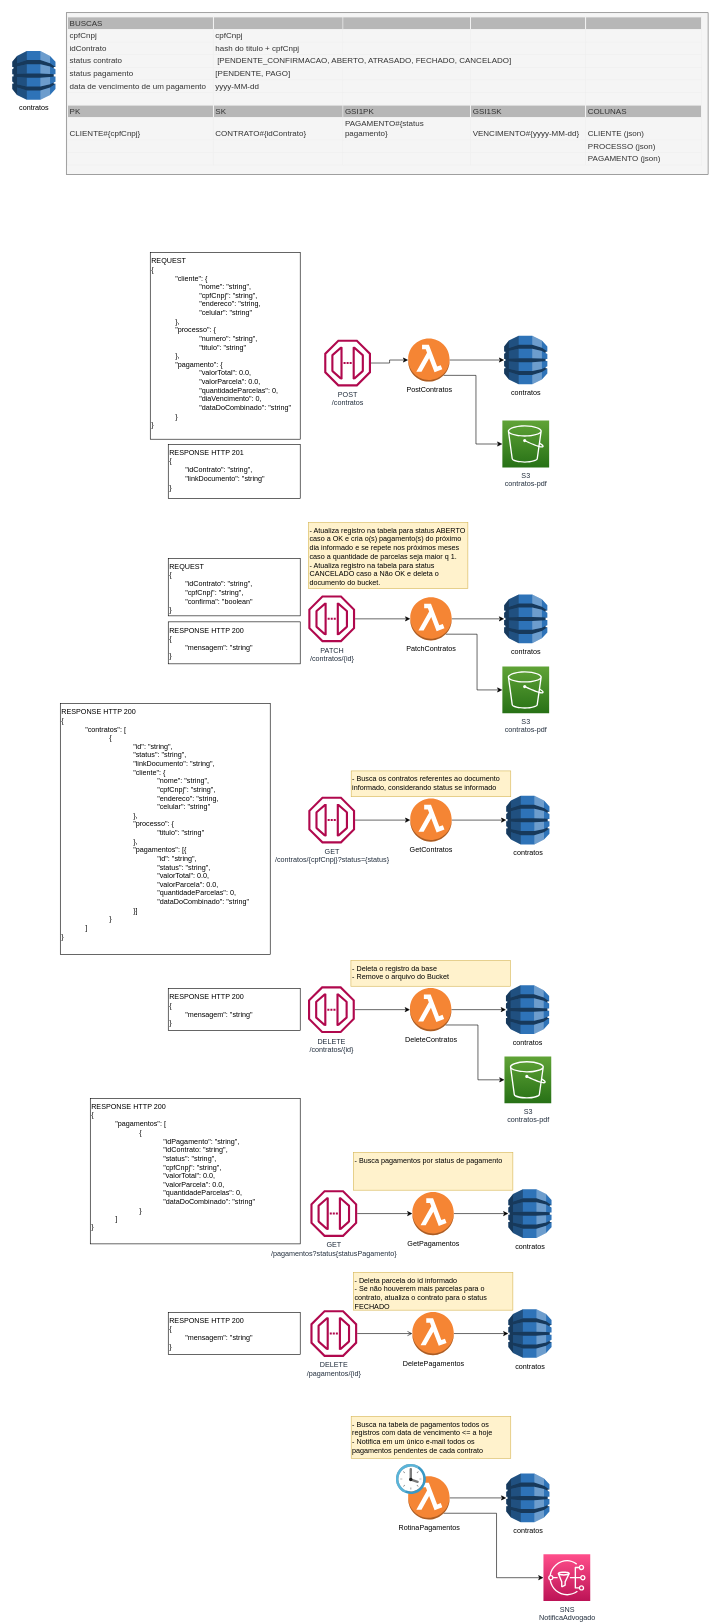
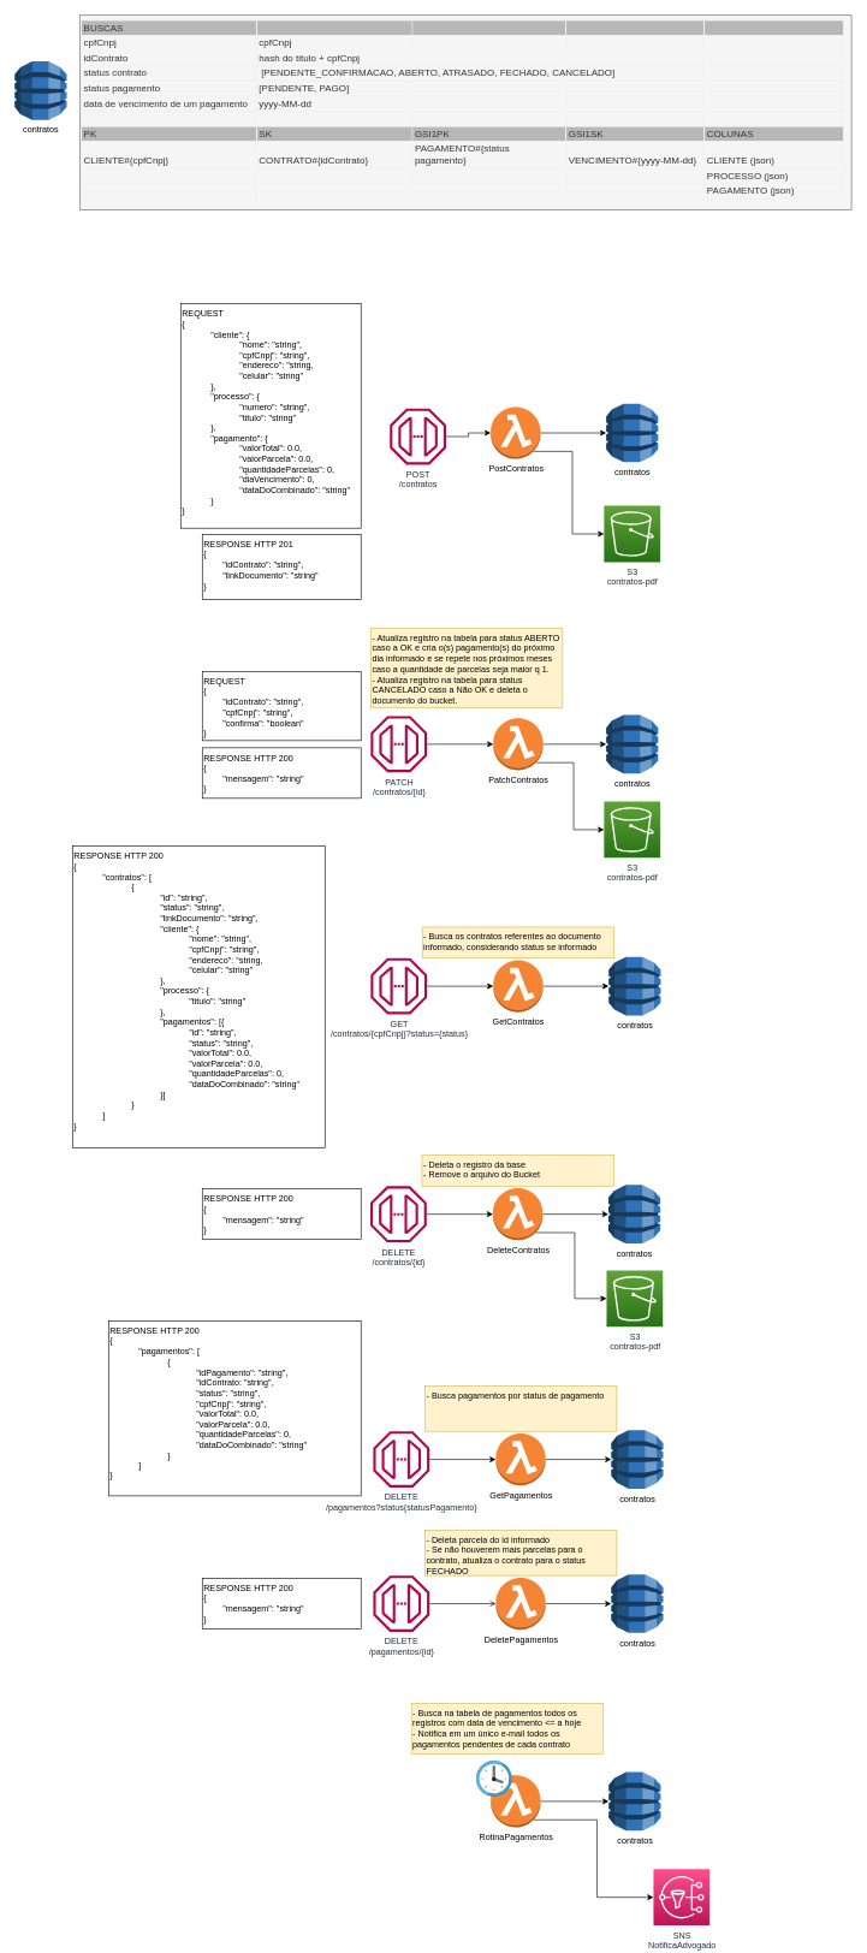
- <mxCell id="56" value="GET&lt;br&gt;/pagamentos?status{statusPagamento}" style="sketch=0;outlineConnect=0;fontColor=#232F3E;gradientColor=none;fillColor=#B0084D;strokeColor=none;dashed=0;verticalLabelPosition=bottom;verticalAlign=top;align=center;html=1;fontSize=12;fontStyle=0;aspect=fixed;pointerEvents=1;shape=mxgraph.aws4.endpoint;" parent="1" vertex="1"><mxGeometry x="517" y="1983" width="78" height="78" as="geometry" /></mxCell>
+ <mxCell id="56" value="DELETE&lt;br&gt;/pagamentos?status{statusPagamento}" style="sketch=0;outlineConnect=0;fontColor=#232F3E;gradientColor=none;fillColor=#B0084D;strokeColor=none;dashed=0;verticalLabelPosition=bottom;verticalAlign=top;align=center;html=1;fontSize=12;fontStyle=0;aspect=fixed;pointerEvents=1;shape=mxgraph.aws4.endpoint;" parent="1" vertex="1"><mxGeometry x="517" y="1983" width="78" height="78" as="geometry" /></mxCell>
- <mxCell id="43" value="- Busca na tabela de pagamentos todos os registros com data de vencimento &amp;lt;= a hoje&lt;br&gt;- Notifica em um único e-mail todos os pagamentos pendentes de cada contrato" style="rounded=0;whiteSpace=wrap;html=1;fillColor=#fff2cc;strokeColor=#d6b656;align=left;verticalAlign=top;" parent="1" vertex="1"><mxGeometry x="585" y="2360" width="266" height="70" as="geometry" /></mxCell>
+ <mxCell id="43" value="- Busca na tabela de pagamentos todos os registros com data de vencimento &amp;lt;= a hoje&lt;br&gt;- Notifica em um único e-mail todos os pagamentos pendentes de cada contrato" style="rounded=0;whiteSpace=wrap;html=1;fillColor=#fff2cc;strokeColor=#d6b656;align=left;verticalAlign=top;" parent="1" vertex="1"><mxGeometry x="570" y="2360" width="266" height="70" as="geometry" /></mxCell>
